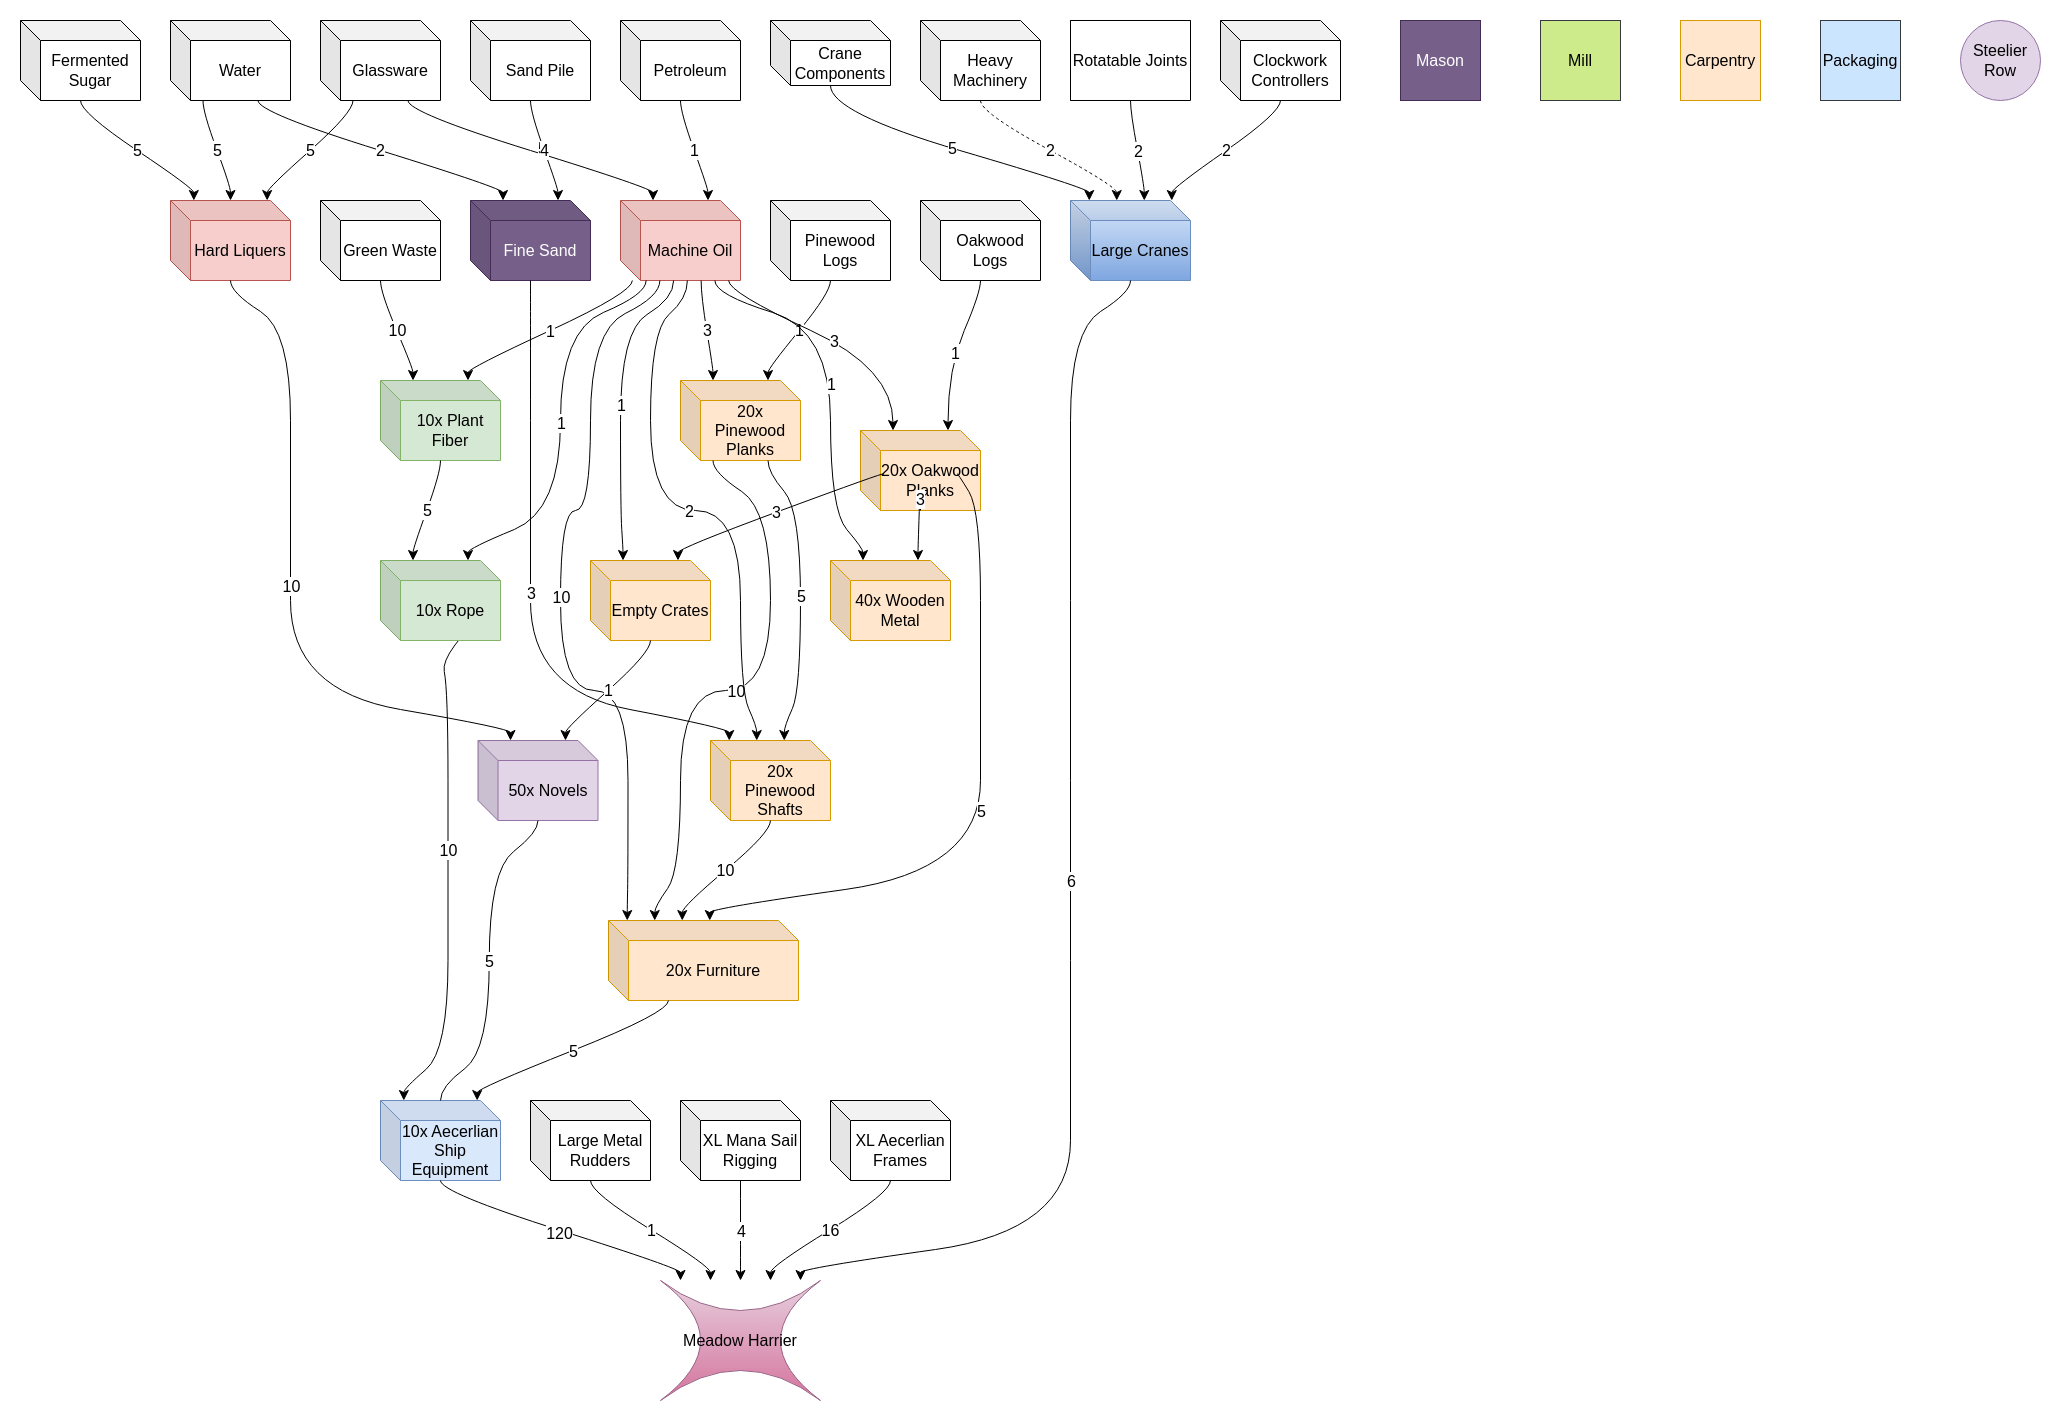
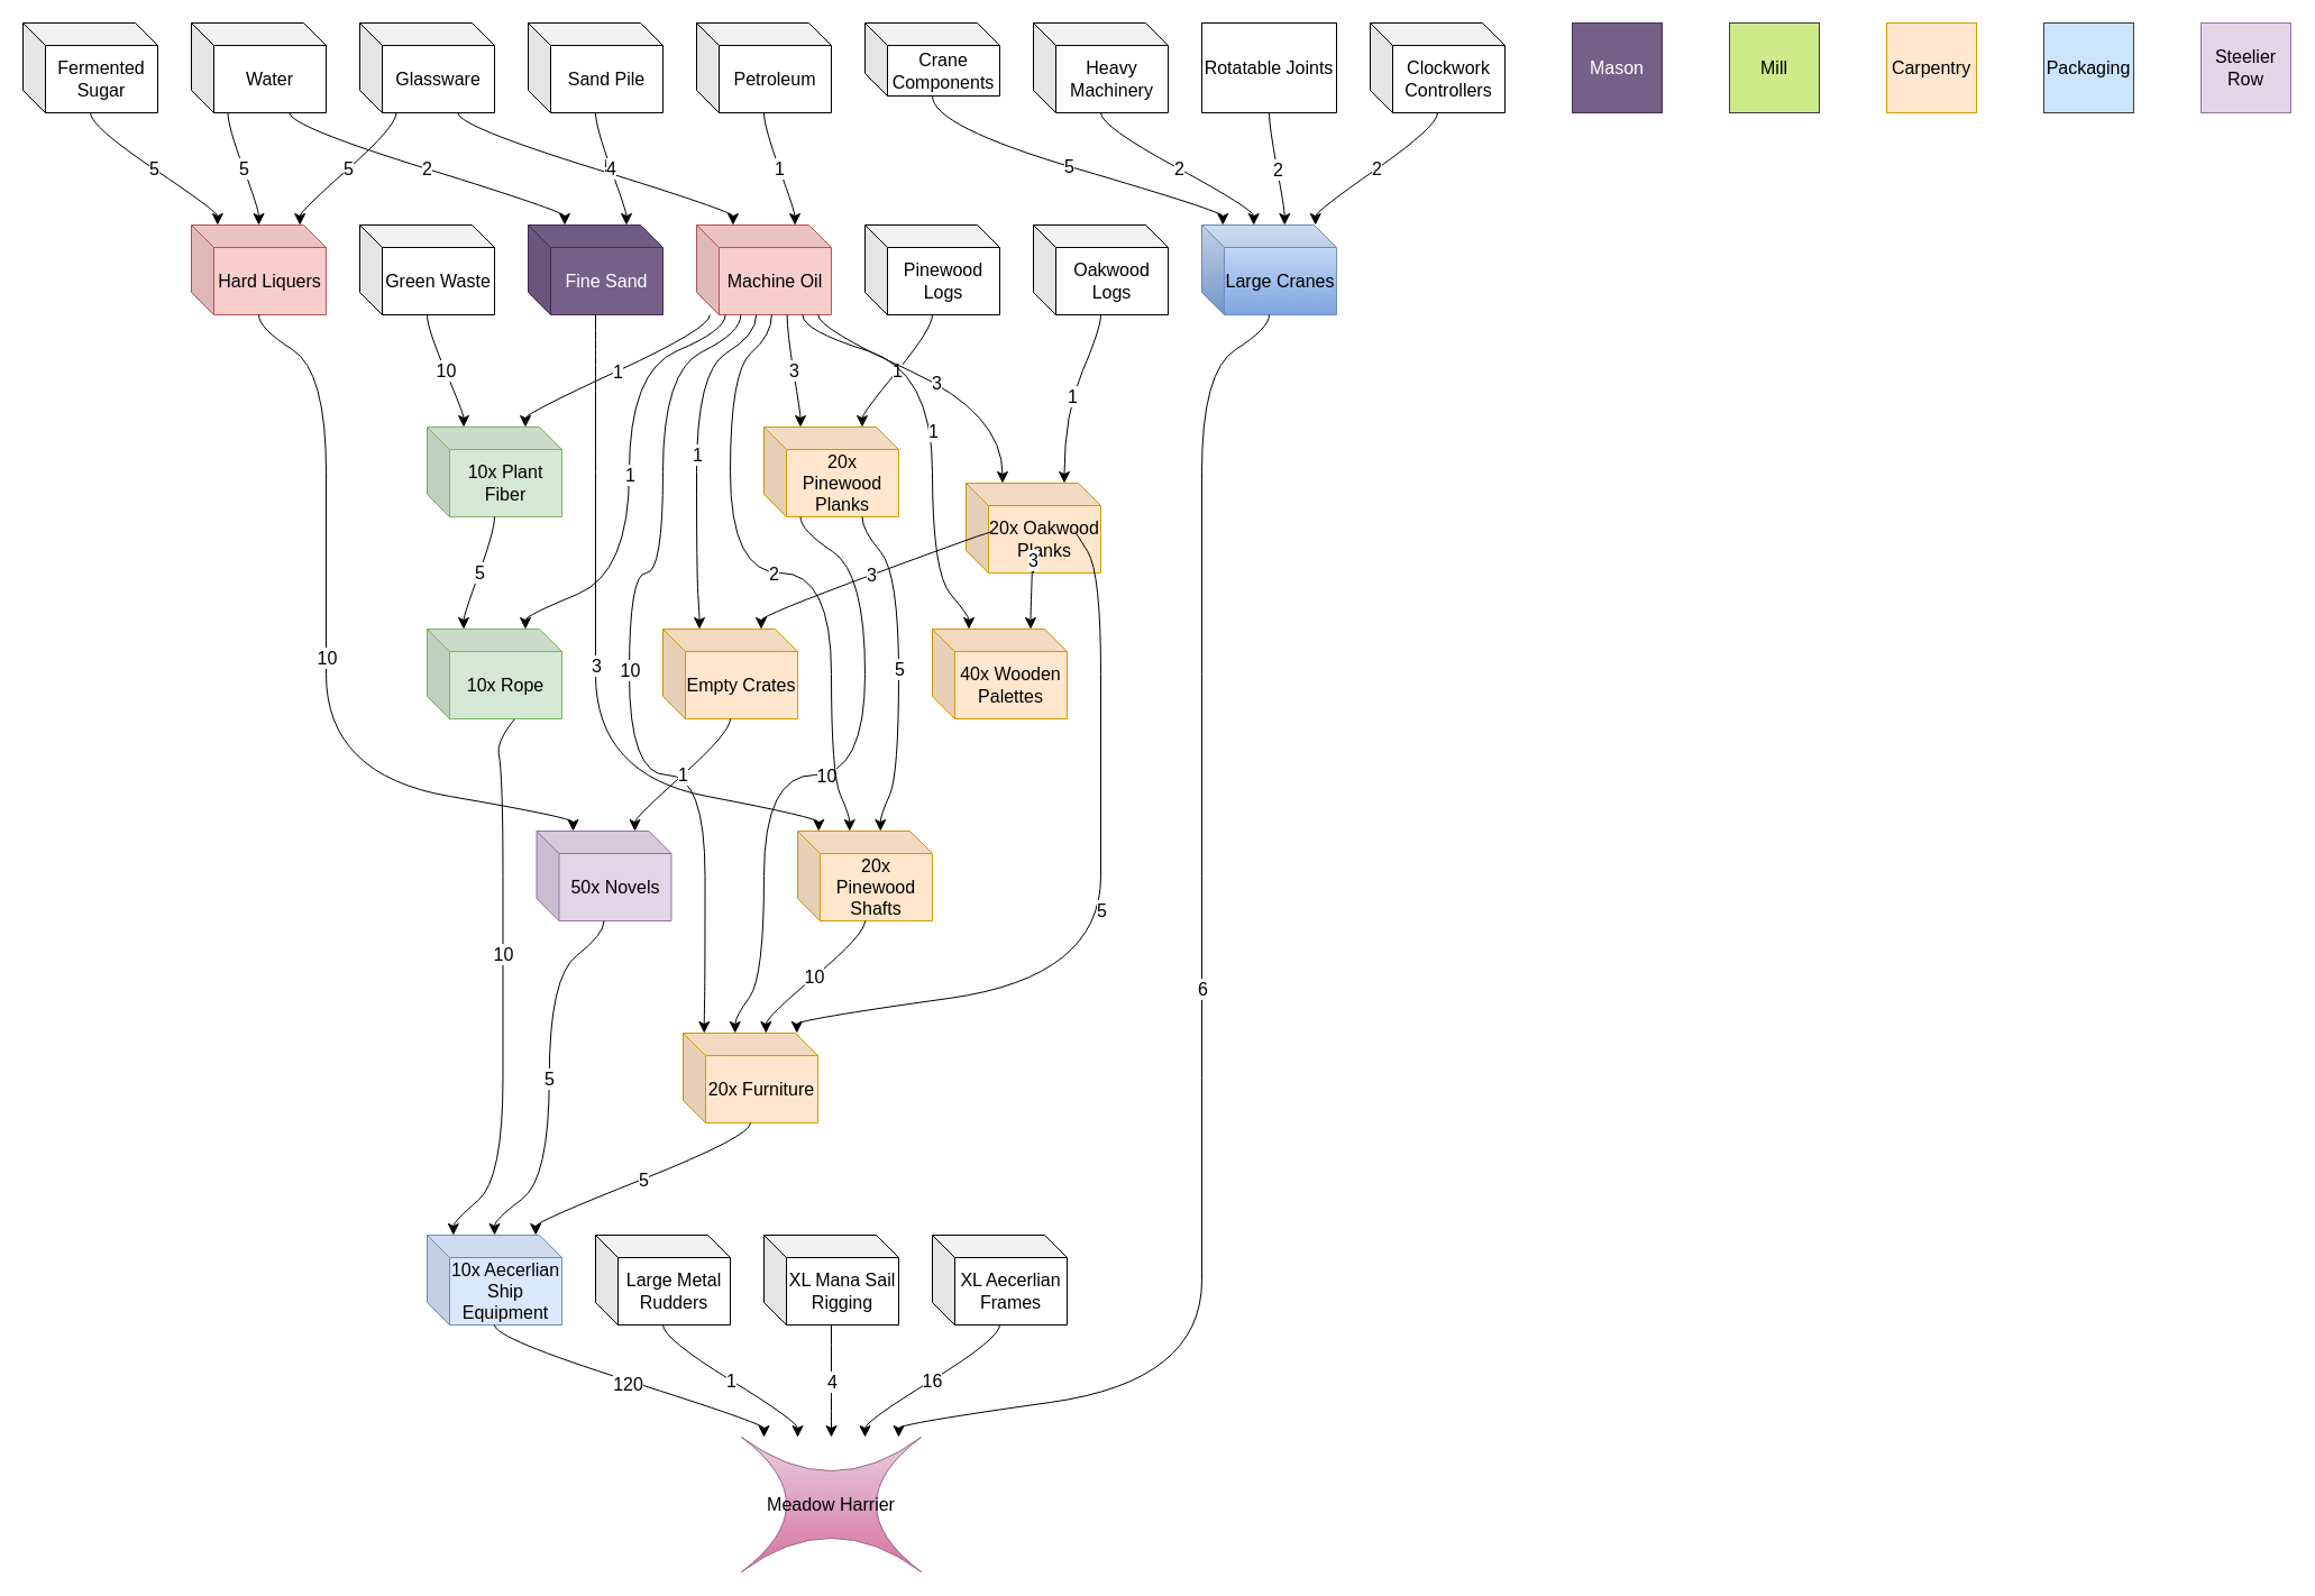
- <mxCell id="91" value="Steelier Row" style="ellipse;whiteSpace=wrap;html=1;aspect=fixed;fontSize=16;fillColor=#e1d5e7;strokeColor=#9673a6;" parent="1" vertex="1"><mxGeometry x="1960" width="80" height="80" as="geometry" y="20" /></mxCell>
+ <mxCell id="91" value="Steelier Row" style="whiteSpace=wrap;html=1;aspect=fixed;fontSize=16;fillColor=#e1d5e7;strokeColor=#9673a6;" parent="1" vertex="1"><mxGeometry x="1960" width="80" height="80" as="geometry" y="20" /></mxCell>
- <mxCell id="115" value="" style="endArrow=classic;html=1;rounded=0;fontSize=12;startSize=8;endSize=8;curved=1;noEdgeStyle=1;orthogonal=1;dashed=1;" edge="1" parent="1" source="106" target="93"><mxGeometry relative="1" as="geometry"><mxPoint x="965" y="707" as="sourcePoint" /><mxPoint x="1065" y="707" as="targetPoint" /><Array as="points"><mxPoint x="980" y="112" /><mxPoint x="1116.25" y="186" /></Array></mxGeometry></mxCell>
+ <mxCell id="115" value="" style="endArrow=classic;html=1;rounded=0;fontSize=12;startSize=8;endSize=8;curved=1;noEdgeStyle=1;orthogonal=1;" edge="1" parent="1" source="106" target="93"><mxGeometry relative="1" as="geometry"><mxPoint x="965" y="707" as="sourcePoint" /><mxPoint x="1065" y="707" as="targetPoint" /><Array as="points"><mxPoint x="980" y="112" /><mxPoint x="1116.25" y="186" /></Array></mxGeometry></mxCell>
- <mxCell id="68" value="40x Wooden Metal" style="shape=cube;whiteSpace=wrap;html=1;boundedLbl=1;backgroundOutline=1;darkOpacity=0.05;darkOpacity2=0.1;fontSize=16;fillColor=#ffe6cc;strokeColor=#d79b00;" parent="1" vertex="1"><mxGeometry x="830" y="560" width="120" height="80" as="geometry" /></mxCell>
+ <mxCell id="68" value="40x Wooden Palettes" style="shape=cube;whiteSpace=wrap;html=1;boundedLbl=1;backgroundOutline=1;darkOpacity=0.05;darkOpacity2=0.1;fontSize=16;fillColor=#ffe6cc;strokeColor=#d79b00;" parent="1" vertex="1"><mxGeometry x="830" y="560" width="120" height="80" as="geometry" /></mxCell>
- <mxCell id="7" value="20x Furniture" style="shape=cube;whiteSpace=wrap;html=1;boundedLbl=1;backgroundOutline=1;darkOpacity=0.05;darkOpacity2=0.1;fontSize=16;fillColor=#ffe6cc;strokeColor=#d79b00;" parent="1" vertex="1"><mxGeometry x="608" y="920" width="190" height="80" as="geometry" /></mxCell>
+ <mxCell id="7" value="20x Furniture" style="shape=cube;whiteSpace=wrap;html=1;boundedLbl=1;backgroundOutline=1;darkOpacity=0.05;darkOpacity2=0.1;fontSize=16;fillColor=#ffe6cc;strokeColor=#d79b00;" parent="1" vertex="1"><mxGeometry x="608" y="920" width="120" height="80" as="geometry" /></mxCell>
- <mxCell id="10" value="" style="endArrow=none;html=1;rounded=0;fontSize=12;startSize=8;endSize=8;curved=1;noEdgeStyle=1;orthogonal=1;" parent="1" source="8" target="2" edge="1"><mxGeometry relative="1" as="geometry"><mxPoint x="275" y="480" as="sourcePoint" /><mxPoint x="375" y="480" as="targetPoint" /><Array as="points"><mxPoint x="537.5" y="832" /><mxPoint x="488.75" y="870" /><mxPoint x="488.75" y="1050" /><mxPoint x="440" y="1086" /></Array></mxGeometry></mxCell>
+ <mxCell id="10" value="" style="endArrow=classic;html=1;rounded=0;fontSize=12;startSize=8;endSize=8;curved=1;noEdgeStyle=1;orthogonal=1;" parent="1" source="8" target="2" edge="1"><mxGeometry relative="1" as="geometry"><mxPoint x="275" y="480" as="sourcePoint" /><mxPoint x="375" y="480" as="targetPoint" /><Array as="points"><mxPoint x="537.5" y="832" /><mxPoint x="488.75" y="870" /><mxPoint x="488.75" y="1050" /><mxPoint x="440" y="1086" /></Array></mxGeometry></mxCell>
